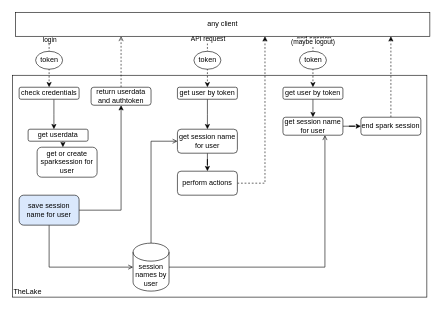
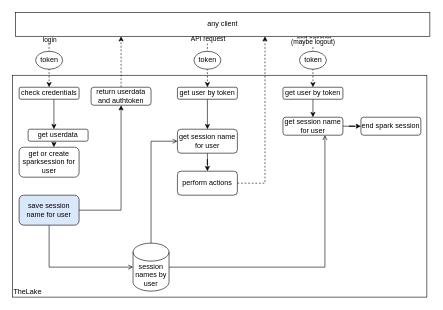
- <mxCell id="22" style="edgeStyle=elbowEdgeStyle;rounded=0;orthogonalLoop=1;jettySize=auto;html=1;exitX=0.5;exitY=0;exitDx=0;exitDy=0;dashed=1;endArrow=open;" edge="1" parent="1" source="23" target="10"><mxGeometry relative="1" as="geometry" /></mxCell>
+ <mxCell id="22" style="edgeStyle=elbowEdgeStyle;rounded=0;orthogonalLoop=1;jettySize=auto;html=1;exitX=0.5;exitY=0;exitDx=0;exitDy=0;dashed=1;" edge="1" parent="1" source="23" target="10"><mxGeometry relative="1" as="geometry" /></mxCell>
- <mxCell id="34" style="edgeStyle=orthogonalEdgeStyle;rounded=0;orthogonalLoop=1;jettySize=auto;html=1;exitX=0.5;exitY=0;exitDx=0;exitDy=0;endArrow=classic;endFill=1;dashed=1;" edge="1" parent="1" source="35" target="10"><mxGeometry relative="1" as="geometry"><Array as="points"><mxPoint x="651" y="105" /><mxPoint x="651" y="105" /></Array></mxGeometry></mxCell>
- <mxCell id="15" value="get or create sparksession for user" style="rounded=1;whiteSpace=wrap;html=1;align=center;" vertex="1" parent="1"><mxGeometry x="61" y="245" width="100" height="50" as="geometry" /></mxCell>
+ <mxCell id="15" value="get or create sparksession for user" style="rounded=1;whiteSpace=wrap;html=1;align=center;" vertex="1" parent="1"><mxGeometry x="31" y="245" width="100" height="50" as="geometry" /></mxCell>
